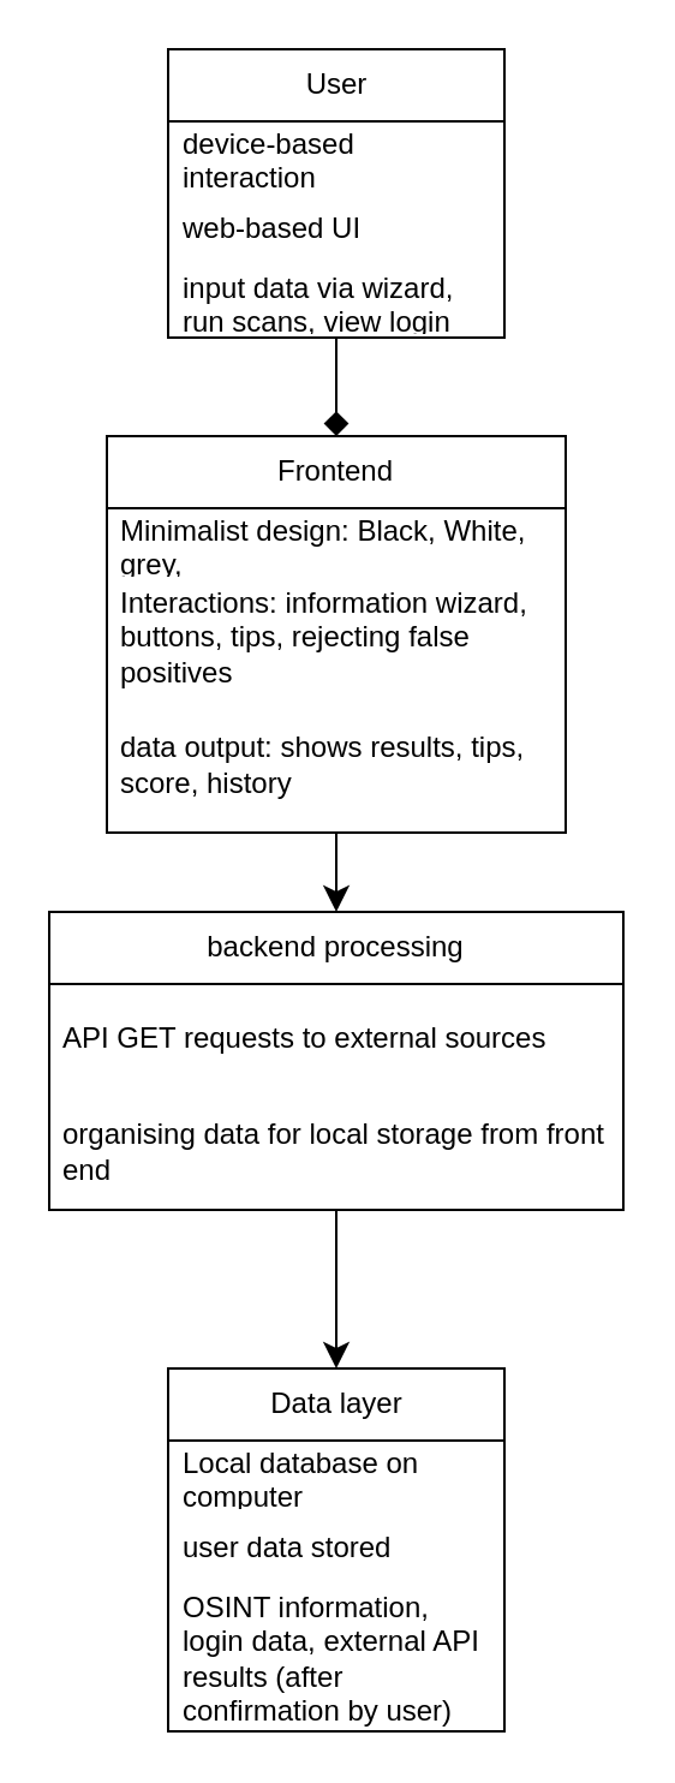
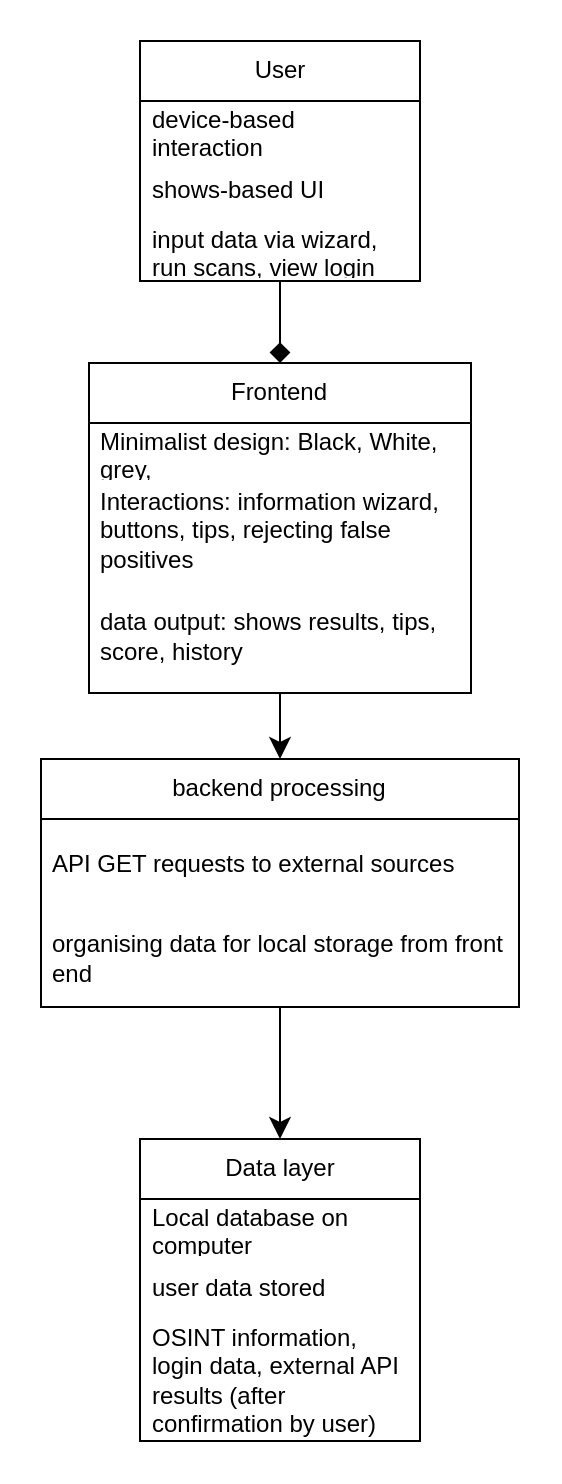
- <mxCell id="5" value="web-based UI" style="text;strokeColor=none;fillColor=none;align=left;verticalAlign=middle;spacingLeft=4;spacingRight=4;overflow=hidden;points=[[0,0.5],[1,0.5]];portConstraint=eastwest;rotatable=0;whiteSpace=wrap;html=1;" vertex="1" parent="3"><mxGeometry y="60" width="140" height="30" as="geometry" /></mxCell>
+ <mxCell id="5" value="shows-based UI" style="text;strokeColor=none;fillColor=none;align=left;verticalAlign=middle;spacingLeft=4;spacingRight=4;overflow=hidden;points=[[0,0.5],[1,0.5]];portConstraint=eastwest;rotatable=0;whiteSpace=wrap;html=1;" vertex="1" parent="3"><mxGeometry y="60" width="140" height="30" as="geometry" /></mxCell>
